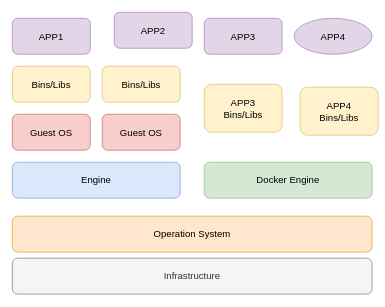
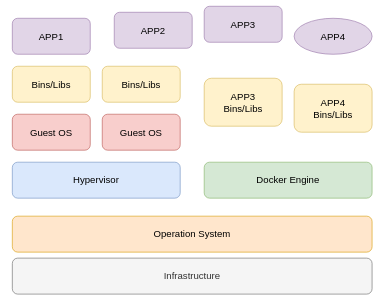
- <mxCell id="14" value="APP3" style="whiteSpace=wrap;html=1;rounded=1;fontSize=16;fillColor=#e1d5e7;strokeColor=#9673a6;" vertex="1" parent="1"><mxGeometry x="340" y="30" width="130" height="60" as="geometry" /></mxCell>
+ <mxCell id="14" value="APP3" style="whiteSpace=wrap;html=1;rounded=1;fontSize=16;fillColor=#e1d5e7;strokeColor=#9673a6;" vertex="1" parent="1"><mxGeometry x="340" y="10" width="130" height="60" as="geometry" /></mxCell>
- <mxCell id="10" value="APP3&lt;br&gt;Bins/Libs" style="whiteSpace=wrap;html=1;rounded=1;fontSize=16;fillColor=#fff2cc;strokeColor=#d6b656;" vertex="1" parent="1"><mxGeometry x="340" y="140" width="130" height="80" as="geometry" /></mxCell>
+ <mxCell id="10" value="APP3&lt;br&gt;Bins/Libs" style="whiteSpace=wrap;html=1;rounded=1;fontSize=16;fillColor=#fff2cc;strokeColor=#d6b656;" vertex="1" parent="1"><mxGeometry x="340" y="130" width="130" height="80" as="geometry" /></mxCell>
- <mxCell id="11" value="APP4&lt;br&gt;Bins/Libs" style="whiteSpace=wrap;html=1;rounded=1;fontSize=16;fillColor=#fff2cc;strokeColor=#d6b656;" vertex="1" parent="1"><mxGeometry x="500" y="145" width="130" height="80" as="geometry" /></mxCell>
+ <mxCell id="11" value="APP4&lt;br&gt;Bins/Libs" style="whiteSpace=wrap;html=1;rounded=1;fontSize=16;fillColor=#fff2cc;strokeColor=#d6b656;" vertex="1" parent="1"><mxGeometry x="490" y="140" width="130" height="80" as="geometry" /></mxCell>
- <mxCell id="3" value="Engine" style="whiteSpace=wrap;html=1;rounded=1;fontSize=16;fillColor=#dae8fc;strokeColor=#6c8ebf;" vertex="1" parent="1"><mxGeometry x="20" y="270" width="280" height="60" as="geometry" /></mxCell>
+ <mxCell id="3" value="Hypervisor" style="whiteSpace=wrap;html=1;rounded=1;fontSize=16;fillColor=#dae8fc;strokeColor=#6c8ebf;" vertex="1" parent="1"><mxGeometry x="20" y="270" width="280" height="60" as="geometry" /></mxCell>
